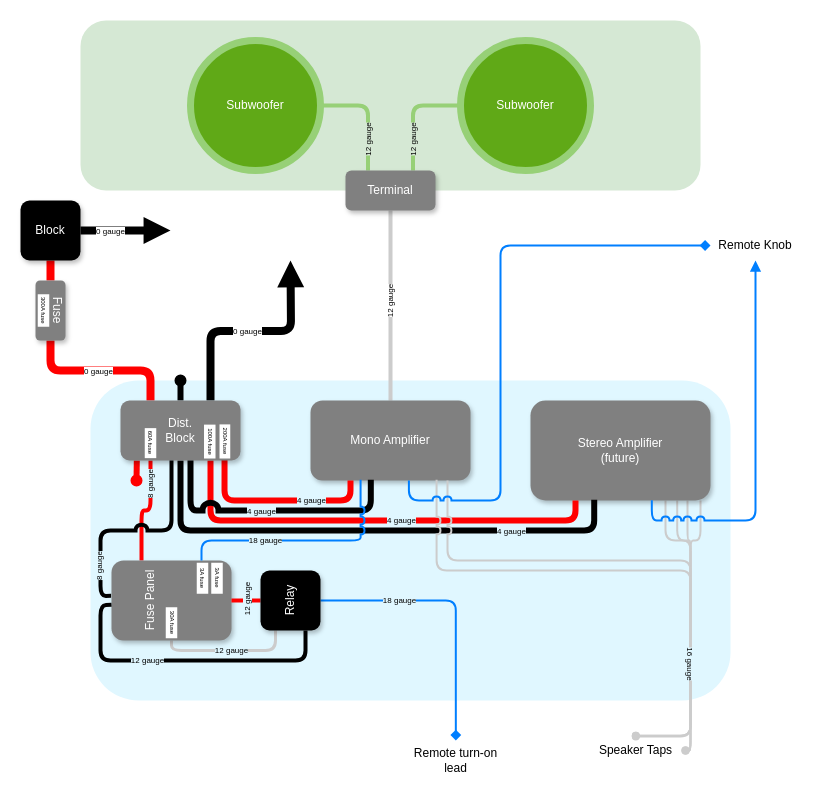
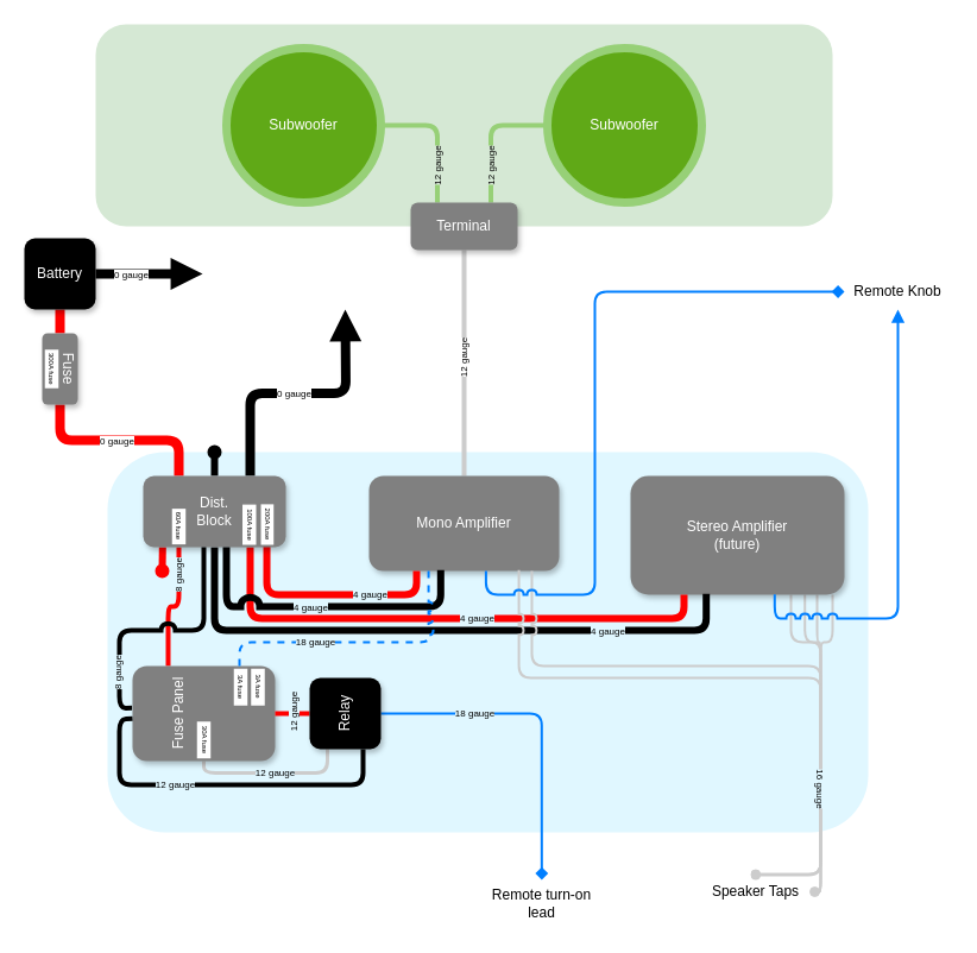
- <mxCell id="64" value="Block" style="rounded=1;whiteSpace=wrap;html=1;strokeWidth=2;fillColor=#000000;strokeColor=none;fontColor=#FFFFFF;shadow=1;" vertex="1" parent="1"><mxGeometry x="20" y="200" width="60" height="60" as="geometry" /></mxCell>
+ <mxCell id="64" value="Battery" style="rounded=1;whiteSpace=wrap;html=1;strokeWidth=2;fillColor=#000000;strokeColor=none;fontColor=#FFFFFF;shadow=1;" vertex="1" parent="1"><mxGeometry x="20" y="200" width="60" height="60" as="geometry" /></mxCell>
- <mxCell id="53" style="edgeStyle=orthogonalEdgeStyle;orthogonalLoop=1;jettySize=auto;html=1;strokeColor=#007FFF;strokeWidth=2;endArrow=none;endFill=0;rounded=1;jumpStyle=arc;jumpSize=6;exitX=1;exitY=0.75;exitDx=0;exitDy=0;entryX=0.313;entryY=0.992;entryDx=0;entryDy=0;entryPerimeter=0;" parent="1" source="30" target="5" edge="1"><mxGeometry relative="1" as="geometry"><mxPoint x="360" y="630" as="sourcePoint" /><mxPoint x="400" y="480" as="targetPoint" /><Array as="points"><mxPoint x="201" y="540" /><mxPoint x="360" y="540" /></Array></mxGeometry></mxCell>
+ <mxCell id="53" style="edgeStyle=orthogonalEdgeStyle;orthogonalLoop=1;jettySize=auto;html=1;strokeColor=#007FFF;strokeWidth=2;endArrow=none;endFill=0;rounded=1;jumpStyle=arc;jumpSize=6;exitX=1;exitY=0.75;exitDx=0;exitDy=0;entryX=0.313;entryY=0.992;entryDx=0;entryDy=0;entryPerimeter=0;dashed=1;" parent="1" source="30" target="5" edge="1"><mxGeometry relative="1" as="geometry"><mxPoint x="360" y="630" as="sourcePoint" /><mxPoint x="400" y="480" as="targetPoint" /><Array as="points"><mxPoint x="201" y="540" /><mxPoint x="360" y="540" /></Array></mxGeometry></mxCell>
